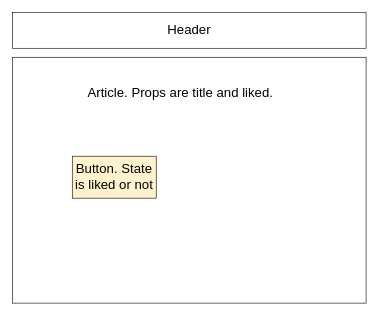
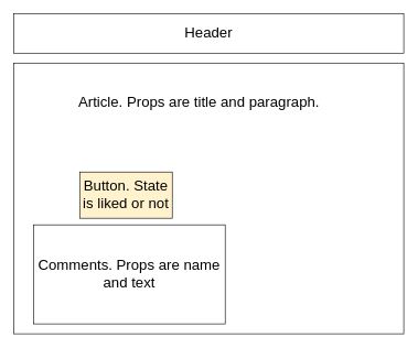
- <mxCell id="6" value="Article. Props are title and liked." style="text;html=1;align=center;verticalAlign=middle;resizable=0;points=[];autosize=1;strokeColor=none;fillColor=none;fontSize=22;" vertex="1" parent="1"><mxGeometry x="110" y="140" width="380" height="30" as="geometry" /></mxCell>
+ <mxCell id="6" value="Article. Props are title and paragraph." style="text;html=1;align=center;verticalAlign=middle;resizable=0;points=[];autosize=1;strokeColor=none;fillColor=none;fontSize=22;" vertex="1" parent="1"><mxGeometry x="110" y="140" width="380" height="30" as="geometry" /></mxCell>
+ <mxCell id="5" value="Comments. Props are name and text" style="whiteSpace=wrap;html=1;fontSize=22;" vertex="1" parent="1"><mxGeometry x="50" y="340" width="290" height="150" as="geometry" /></mxCell>
